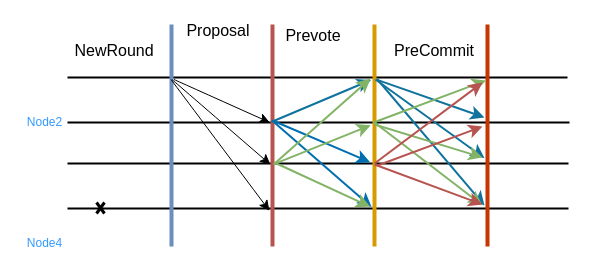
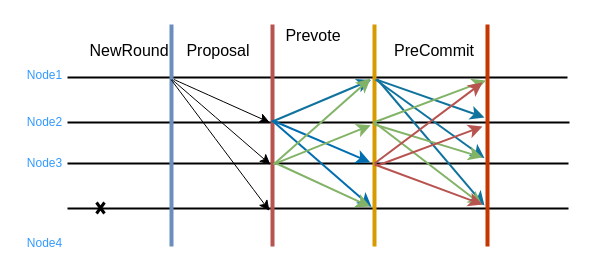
- <mxCell id="11" value="Proposal" style="text;strokeColor=none;align=center;fillColor=none;html=1;verticalAlign=middle;whiteSpace=wrap;rounded=0;fontSize=16;" vertex="1" parent="1"><mxGeometry x="188" y="15" width="60" height="30" as="geometry" /></mxCell>
+ <mxCell id="11" value="Proposal" style="text;strokeColor=none;align=center;fillColor=none;html=1;verticalAlign=middle;whiteSpace=wrap;rounded=0;fontSize=16;" vertex="1" parent="1"><mxGeometry x="188" y="35" width="60" height="30" as="geometry" /></mxCell>
- <mxCell id="10" value="NewRound" style="text;strokeColor=none;align=center;fillColor=none;html=1;verticalAlign=middle;whiteSpace=wrap;rounded=0;fontSize=16;" vertex="1" parent="1"><mxGeometry x="84" y="35" width="60" height="30" as="geometry" /></mxCell>
+ <mxCell id="10" value="NewRound" style="text;strokeColor=none;align=center;fillColor=none;html=1;verticalAlign=middle;whiteSpace=wrap;rounded=0;fontSize=16;" vertex="1" parent="1"><mxGeometry x="99" y="35" width="60" height="30" as="geometry" /></mxCell>
+ <mxCell id="33" value="Node1" style="text;html=1;align=center;verticalAlign=middle;resizable=0;points=[];autosize=1;strokeColor=none;fillColor=none;fontSize=12;spacing=-1;fontColor=#3399FF;" vertex="1" parent="1"><mxGeometry x="20" y="65" width="47" height="20" as="geometry" /></mxCell>
+ <mxCell id="35" value="Node3" style="text;html=1;align=center;verticalAlign=middle;resizable=0;points=[];autosize=1;strokeColor=none;fillColor=none;fontSize=12;spacing=-1;fontColor=#3399FF;" vertex="1" parent="1"><mxGeometry x="20" y="153" width="47" height="20" as="geometry" /></mxCell>
